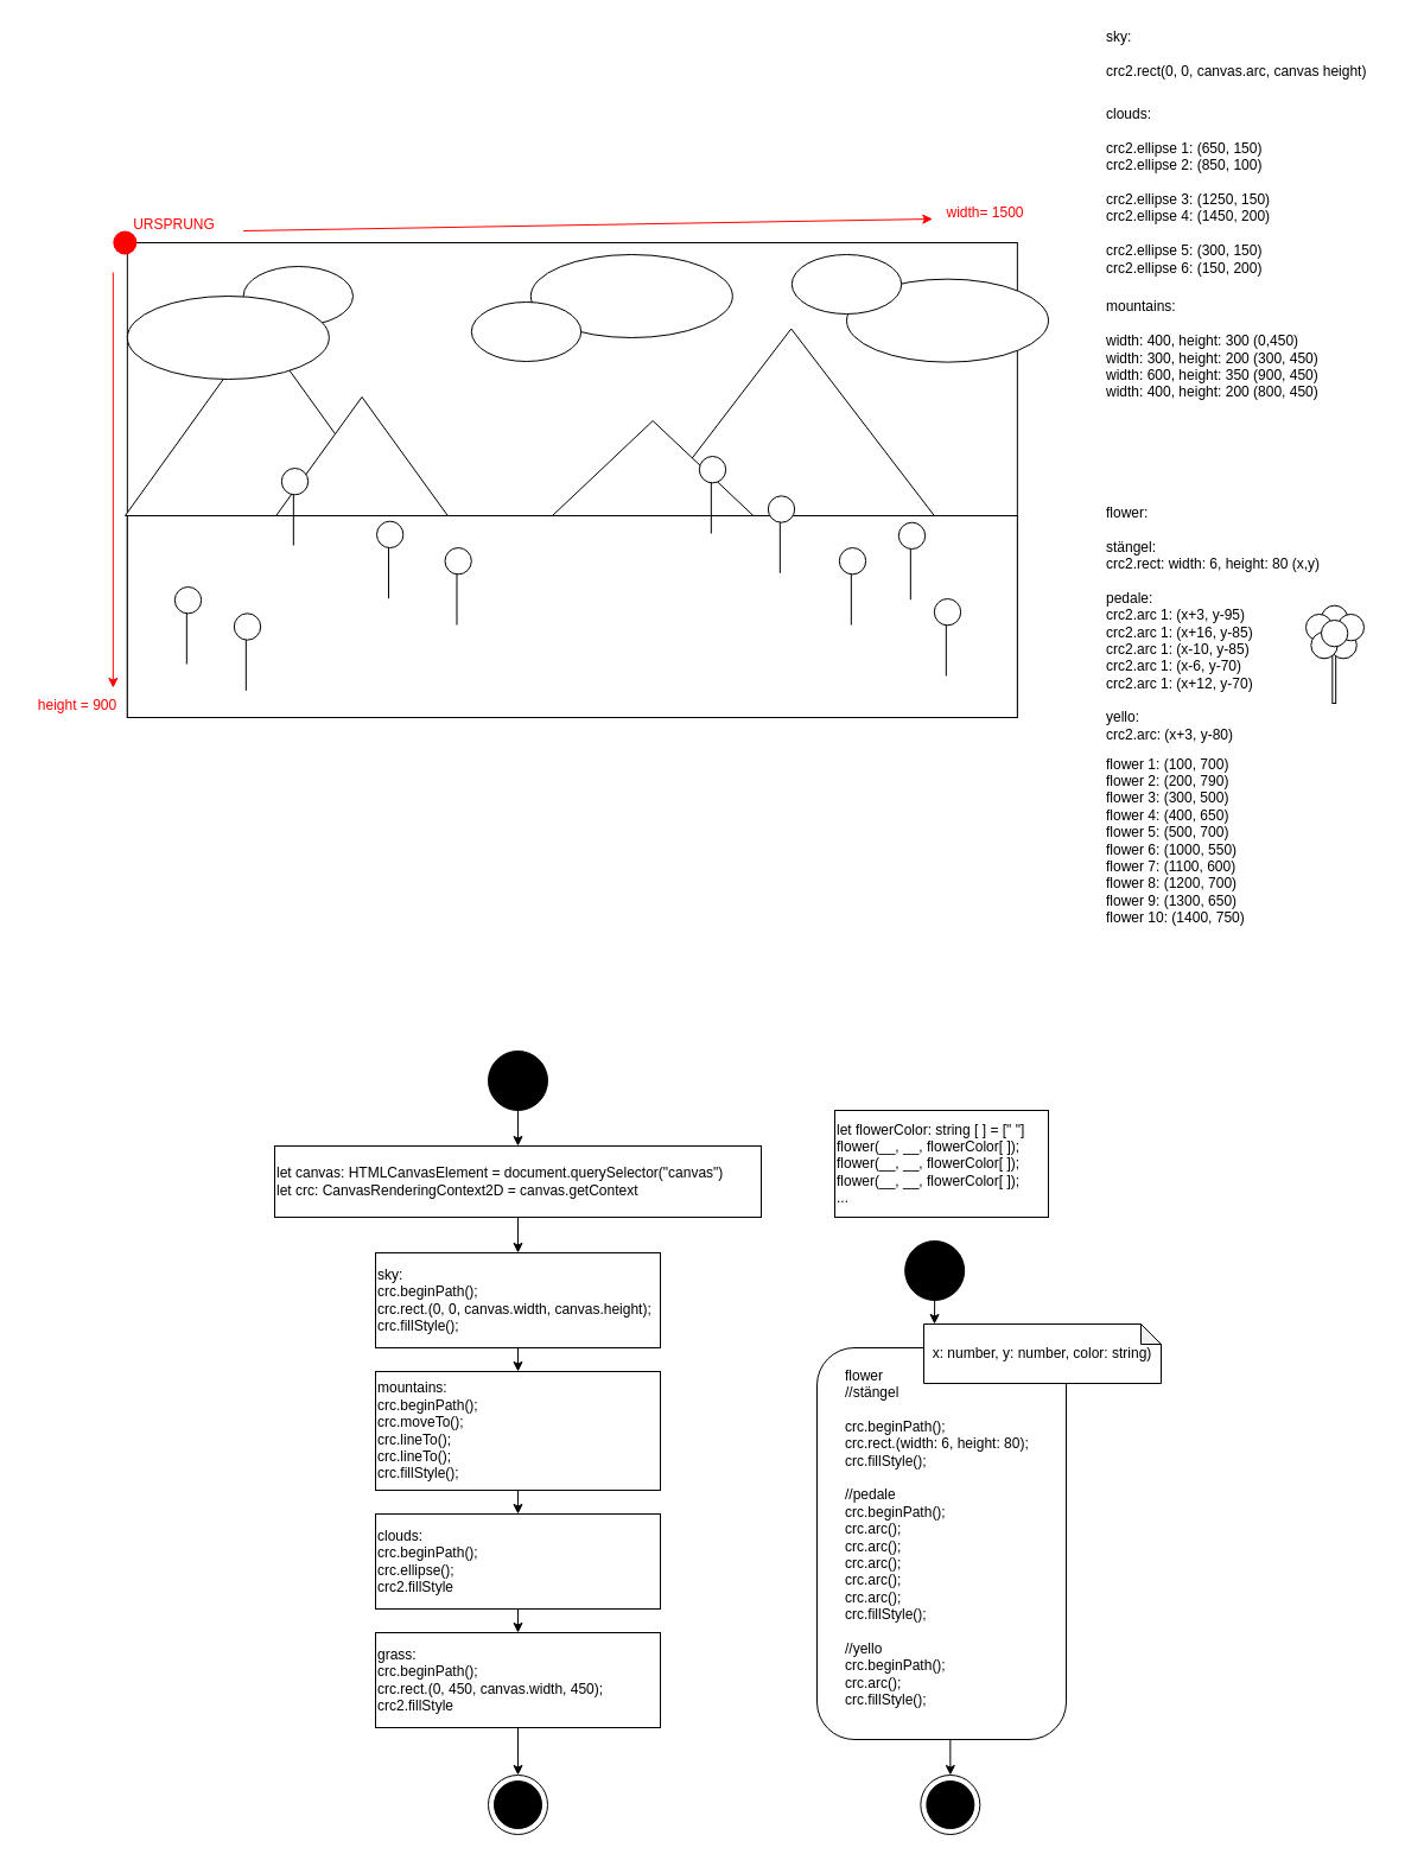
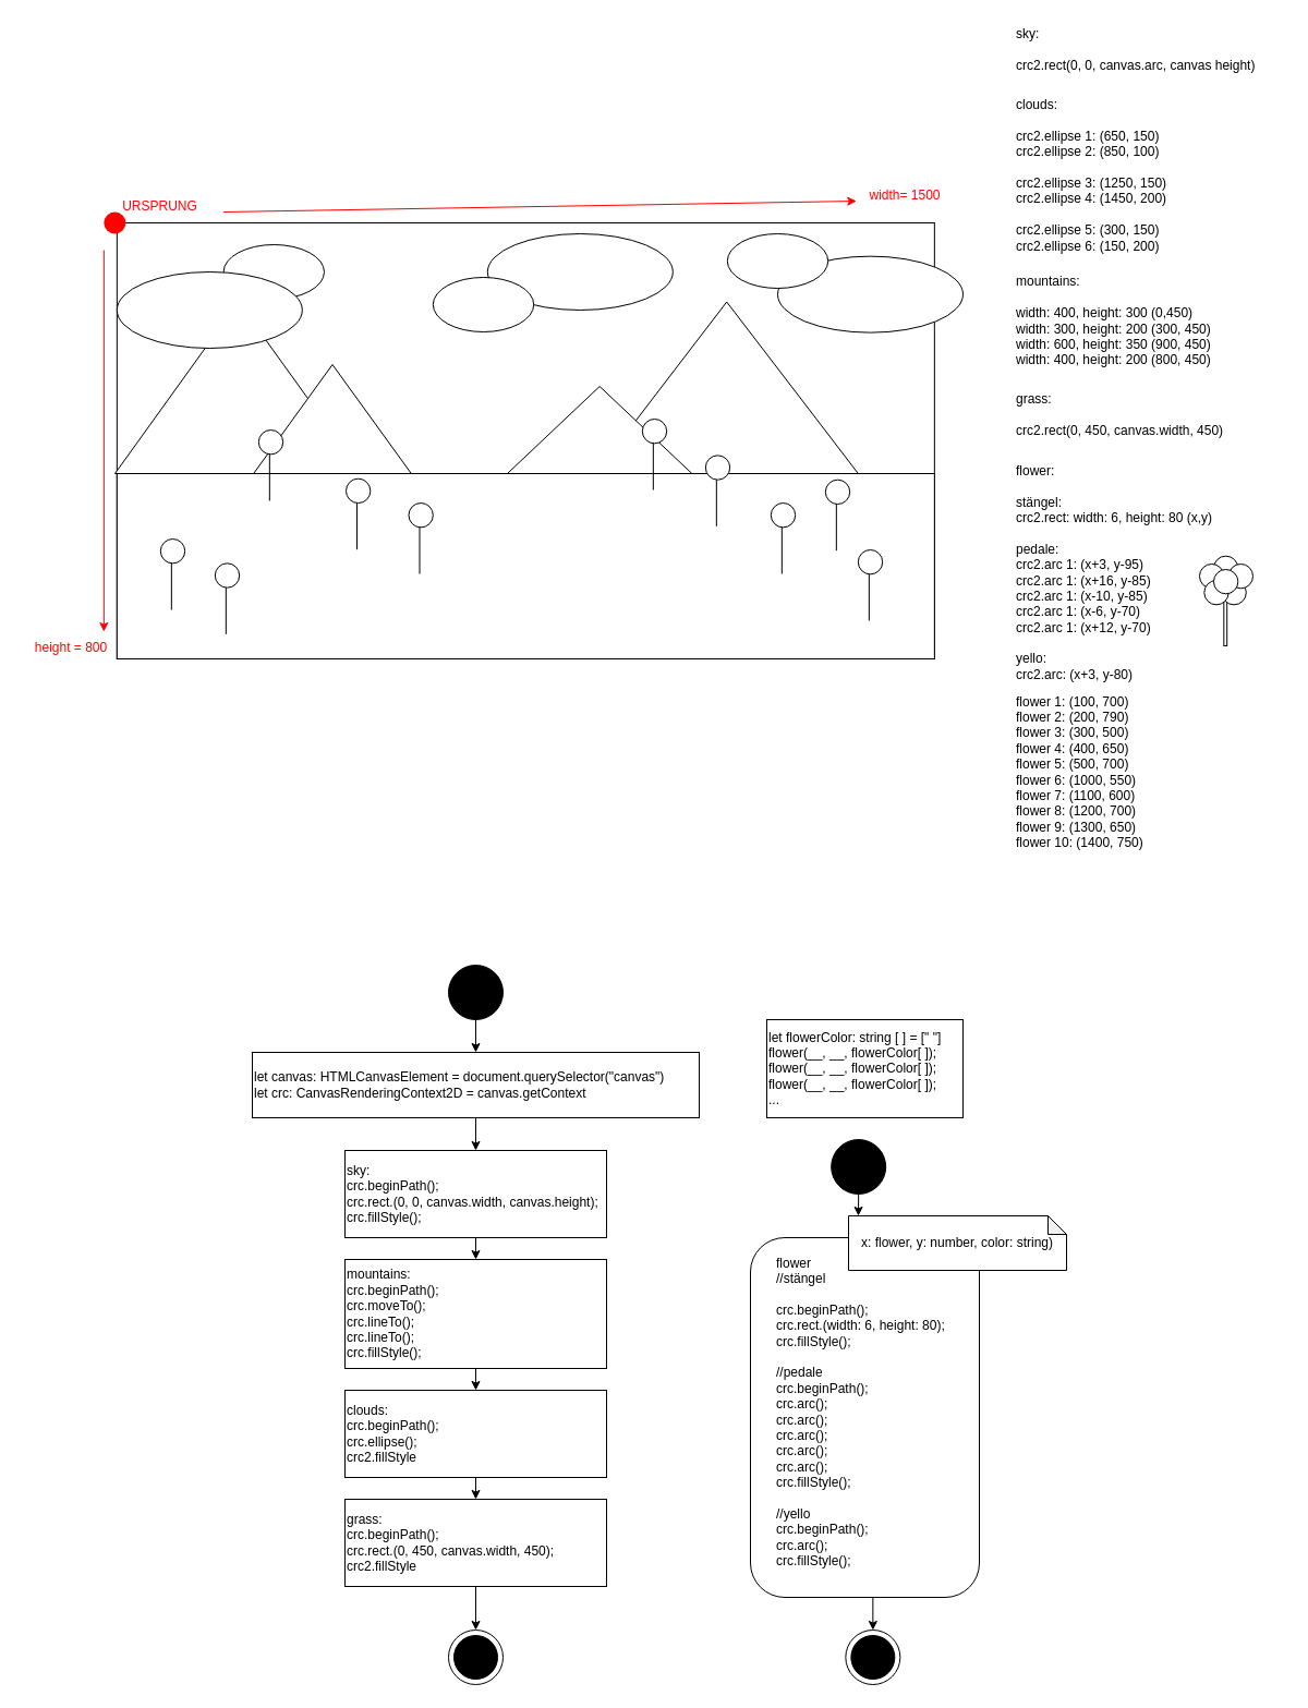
+ <mxCell id="44" value="grass: &lt;br&gt;&lt;br&gt;crc2.rect(0, 450, canvas.width, 450)" style="text;html=1;strokeColor=none;fillColor=none;align=left;verticalAlign=middle;whiteSpace=wrap;rounded=0;" parent="1" vertex="1"><mxGeometry x="930" y="354.66" width="241" height="50" as="geometry" /></mxCell>
- <mxCell id="36" value="&lt;font color=&quot;#ff0000&quot;&gt;height = 900&lt;/font&gt;" style="text;html=1;strokeColor=none;fillColor=none;align=center;verticalAlign=middle;whiteSpace=wrap;rounded=0;" parent="1" vertex="1"><mxGeometry y="584" width="90" height="20" as="geometry" x="20" /></mxCell>
+ <mxCell id="36" value="&lt;font color=&quot;#ff0000&quot;&gt;height = 800&lt;/font&gt;" style="text;html=1;strokeColor=none;fillColor=none;align=center;verticalAlign=middle;whiteSpace=wrap;rounded=0;" parent="1" vertex="1"><mxGeometry y="584" width="90" height="20" as="geometry" x="20" /></mxCell>
- <mxCell id="63" value="x: number, y: number, color: string)" style="shape=note;whiteSpace=wrap;html=1;backgroundOutline=1;darkOpacity=0.05;shadow=0;strokeColor=#000000;fillColor=#FFFFFF;size=17;" parent="1" vertex="1"><mxGeometry x="778" y="1115" width="200" height="50" as="geometry" /></mxCell>
+ <mxCell id="63" value="x: flower, y: number, color: string)" style="shape=note;whiteSpace=wrap;html=1;backgroundOutline=1;darkOpacity=0.05;shadow=0;strokeColor=#000000;fillColor=#FFFFFF;size=17;" parent="1" vertex="1"><mxGeometry x="778" y="1115" width="200" height="50" as="geometry" /></mxCell>
